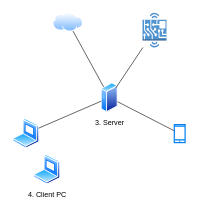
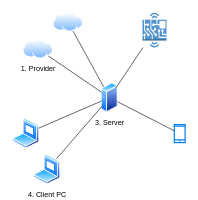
+ <mxCell id="4" value="&lt;div&gt;1. Provider&lt;/div&gt;" style="aspect=fixed;perimeter=ellipsePerimeter;html=1;align=center;shadow=0;dashed=0;spacingTop=3;image;image=img/lib/active_directory/internet_cloud.svg;" parent="1" vertex="1"><mxGeometry x="38" y="65.25" width="50" height="31.5" as="geometry" /></mxCell>
+ <mxCell id="9" value="" style="endArrow=none;html=1;" parent="1" source="2" target="4" edge="1"><mxGeometry width="50" height="50" relative="1" as="geometry"><mxPoint x="158" y="277" as="sourcePoint" /><mxPoint x="208" y="227" as="targetPoint" /></mxGeometry></mxCell>
+ <mxCell id="13" value="" style="endArrow=none;html=1;" parent="1" source="8" target="2" edge="1"><mxGeometry width="50" height="50" relative="1" as="geometry"><mxPoint x="228.411" y="215.984" as="sourcePoint" /><mxPoint x="110.939" y="163.319" as="targetPoint" /></mxGeometry></mxCell>
